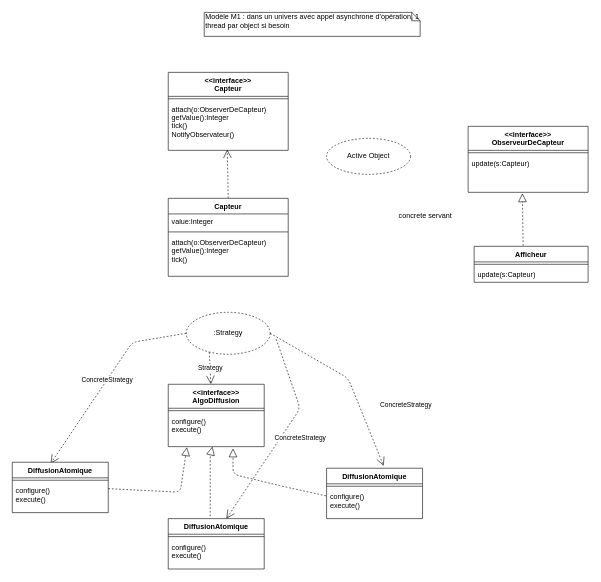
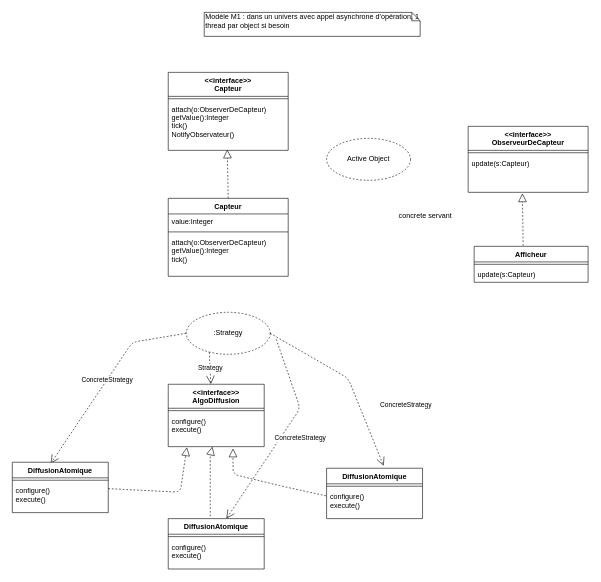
- <mxCell id="9" value="" style="endArrow=open;dashed=1;endFill=0;endSize=12;html=1;exitX=0.5;exitY=0;exitDx=0;exitDy=0;entryX=0.492;entryY=0.984;entryDx=0;entryDy=0;entryPerimeter=0;" parent="1" source="11" target="5" edge="1"><mxGeometry width="160" relative="1" as="geometry"><mxPoint x="530" y="390" as="sourcePoint" /><mxPoint x="690" y="390" as="targetPoint" /></mxGeometry></mxCell>
+ <mxCell id="9" value="" style="endArrow=block;dashed=1;endFill=0;endSize=12;html=1;exitX=0.5;exitY=0;exitDx=0;exitDy=0;entryX=0.492;entryY=0.984;entryDx=0;entryDy=0;entryPerimeter=0;" parent="1" source="11" target="5" edge="1"><mxGeometry width="160" relative="1" as="geometry"><mxPoint x="530" y="390" as="sourcePoint" /><mxPoint x="690" y="390" as="targetPoint" /></mxGeometry></mxCell>
- <mxCell id="38" value="Active Object" style="ellipse;whiteSpace=wrap;html=1;dashed=1;" parent="1" vertex="1"><mxGeometry x="544" y="230" width="140" height="60" as="geometry" /></mxCell>
+ <mxCell id="38" value="Active Object" style="ellipse;whiteSpace=wrap;html=1;dashed=1;" parent="1" vertex="1"><mxGeometry x="544" y="230" width="140" height="70" as="geometry" /></mxCell>
